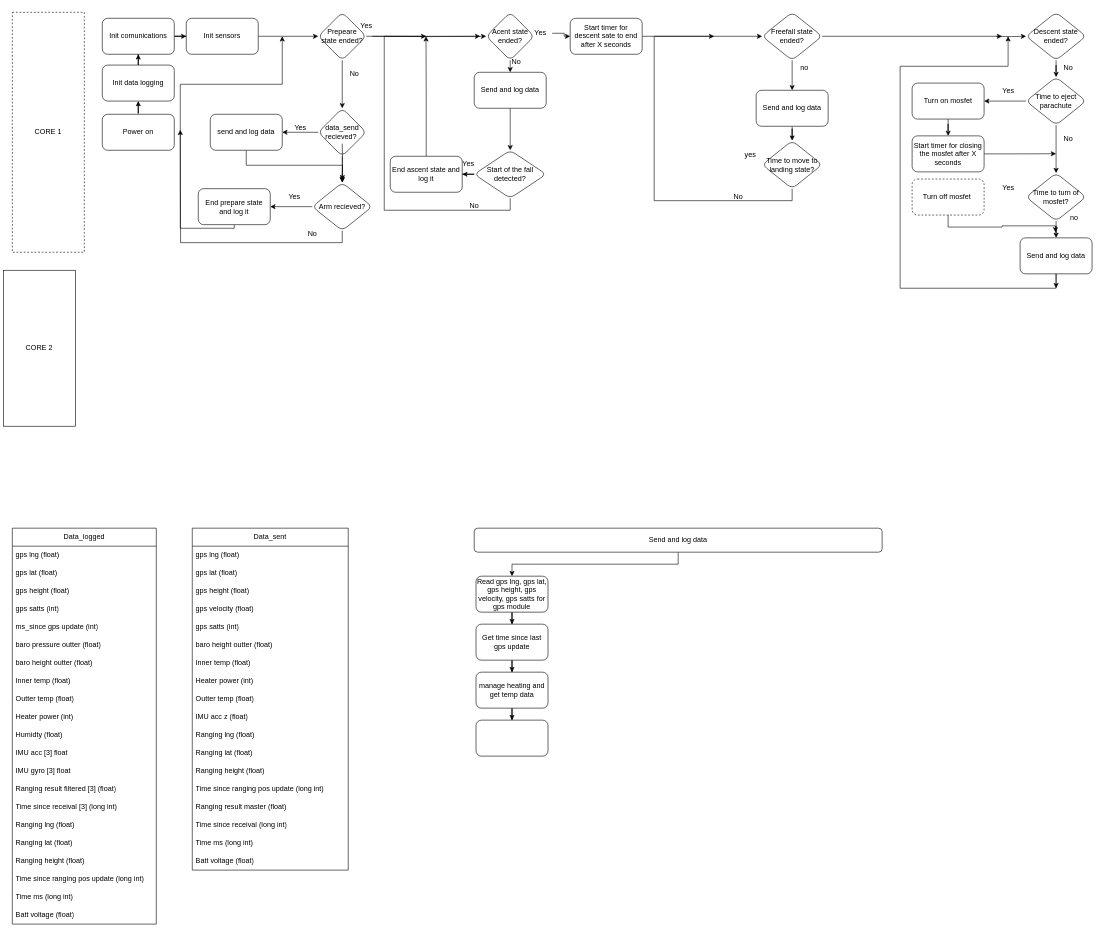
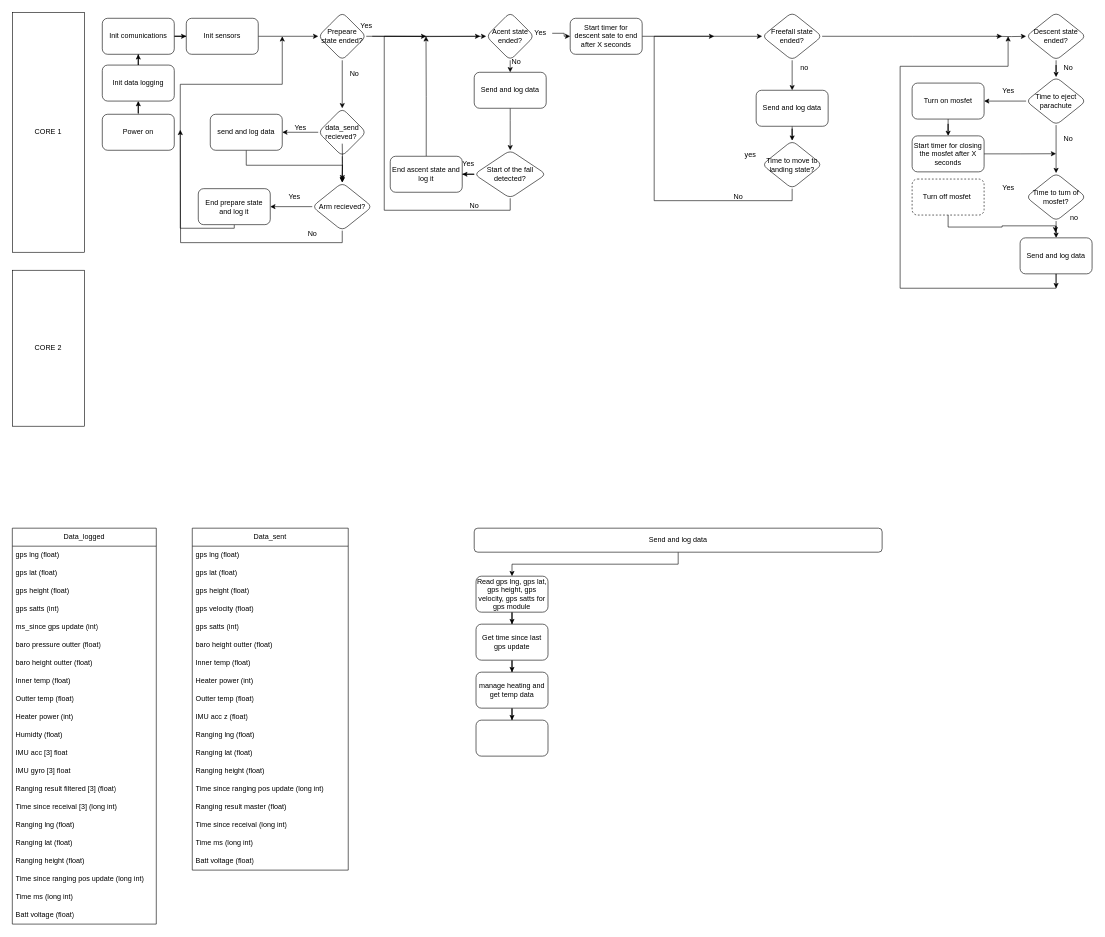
- <mxCell id="68" value="CORE 1" style="rounded=0;whiteSpace=wrap;html=1;dashed=1;" parent="1" vertex="1"><mxGeometry x="20" y="20" width="120" height="400" as="geometry" /></mxCell>
+ <mxCell id="68" value="CORE 1" style="rounded=0;whiteSpace=wrap;html=1;" parent="1" vertex="1"><mxGeometry x="20" y="20" width="120" height="400" as="geometry" /></mxCell>
- <mxCell id="69" value="CORE 2" style="rounded=0;whiteSpace=wrap;html=1;" parent="1" vertex="1"><mxGeometry x="5" y="450" width="120" height="260" as="geometry" /></mxCell>
+ <mxCell id="69" value="CORE 2" style="rounded=0;whiteSpace=wrap;html=1;" parent="1" vertex="1"><mxGeometry x="20" y="450" width="120" height="260" as="geometry" /></mxCell>
